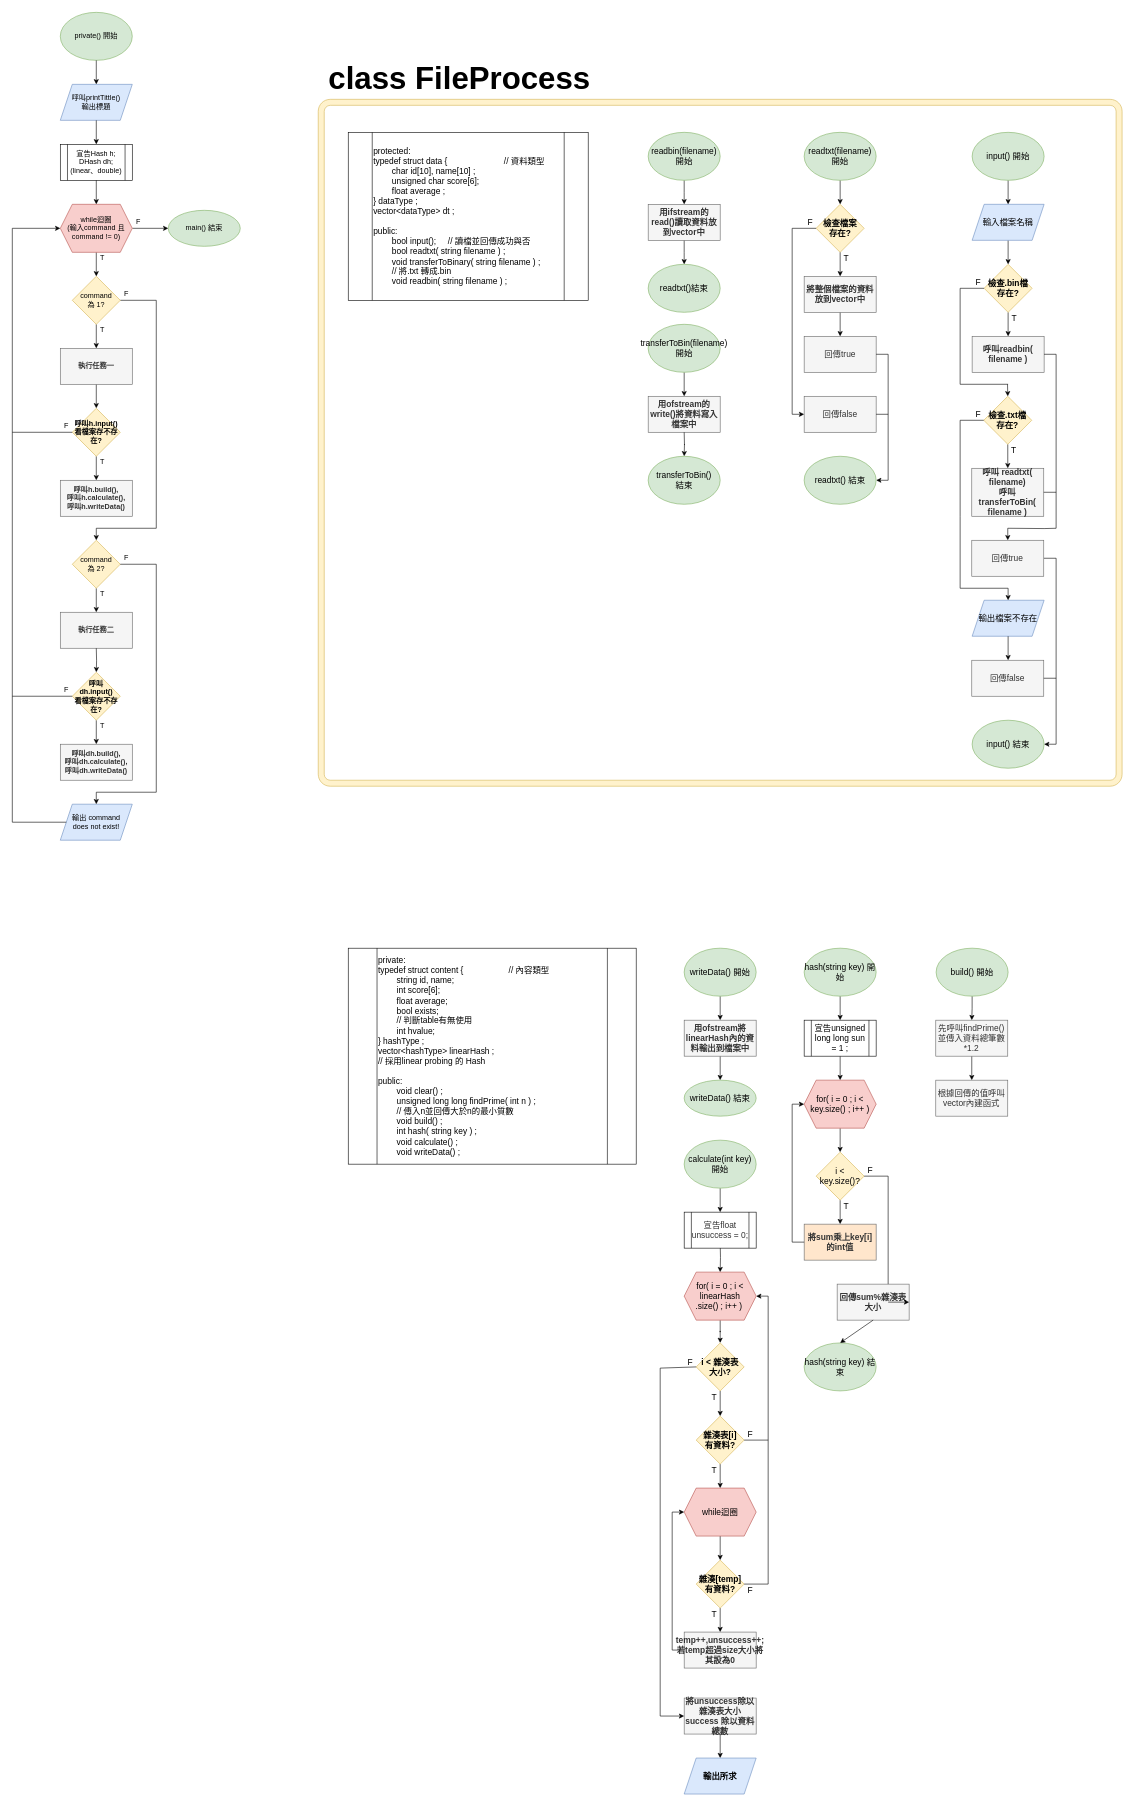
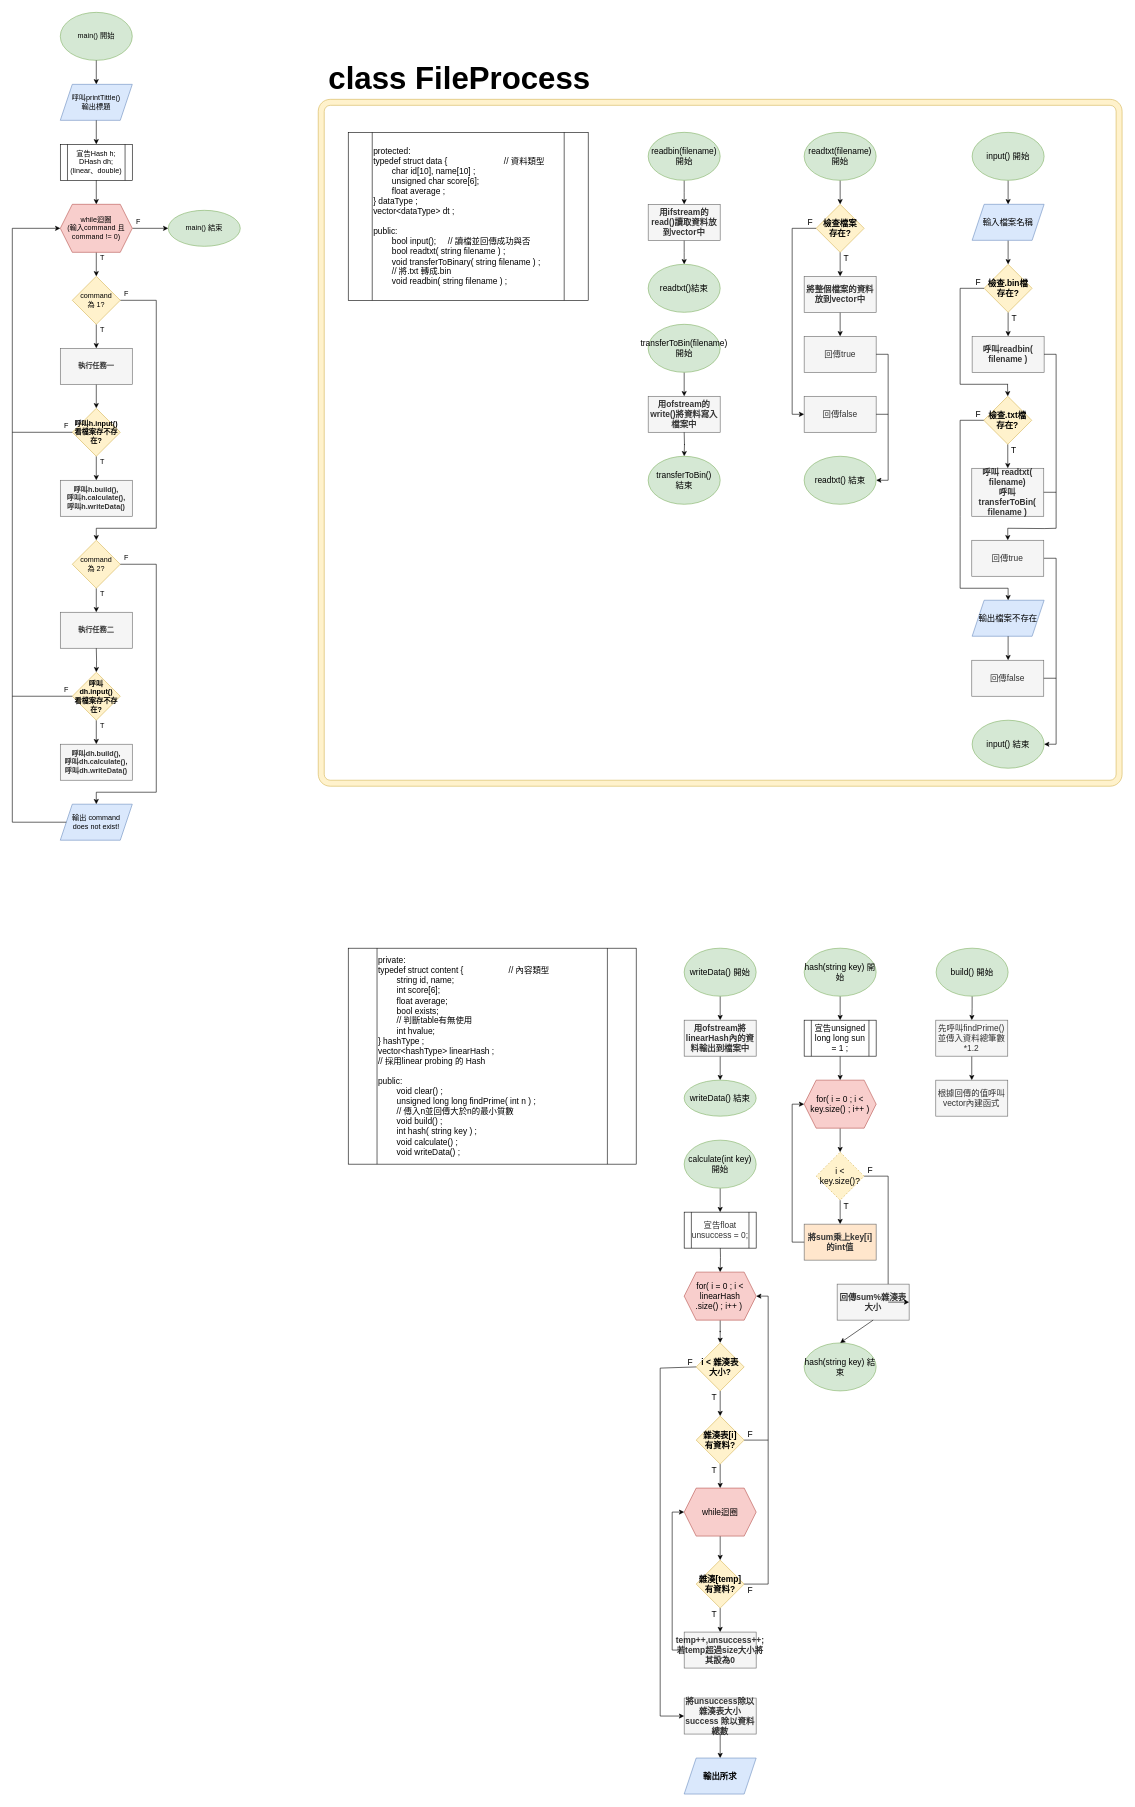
- <mxCell id="2" value="private() 開始" style="ellipse;whiteSpace=wrap;html=1;fillColor=#d5e8d4;strokeColor=#82b366;" vertex="1" parent="1"><mxGeometry x="100" y="20" width="120" height="80" as="geometry" /></mxCell>
+ <mxCell id="2" value="main() 開始" style="ellipse;whiteSpace=wrap;html=1;fillColor=#d5e8d4;strokeColor=#82b366;" vertex="1" parent="1"><mxGeometry x="100" y="20" width="120" height="80" as="geometry" /></mxCell>
- <mxCell id="161" value="i &amp;lt; key.size()?" style="rhombus;whiteSpace=wrap;html=1;fontSize=14;fillColor=#fff2cc;strokeColor=#d6b656;" vertex="1" parent="1"><mxGeometry x="1360" y="1920" width="80" height="80" as="geometry" /></mxCell>
+ <mxCell id="161" value="i &amp;lt; key.size()?" style="rhombus;whiteSpace=wrap;html=1;fontSize=14;fillColor=#fff2cc;strokeColor=#d6b656;dashed=1;" vertex="1" parent="1"><mxGeometry x="1360" y="1920" width="80" height="80" as="geometry" /></mxCell>
